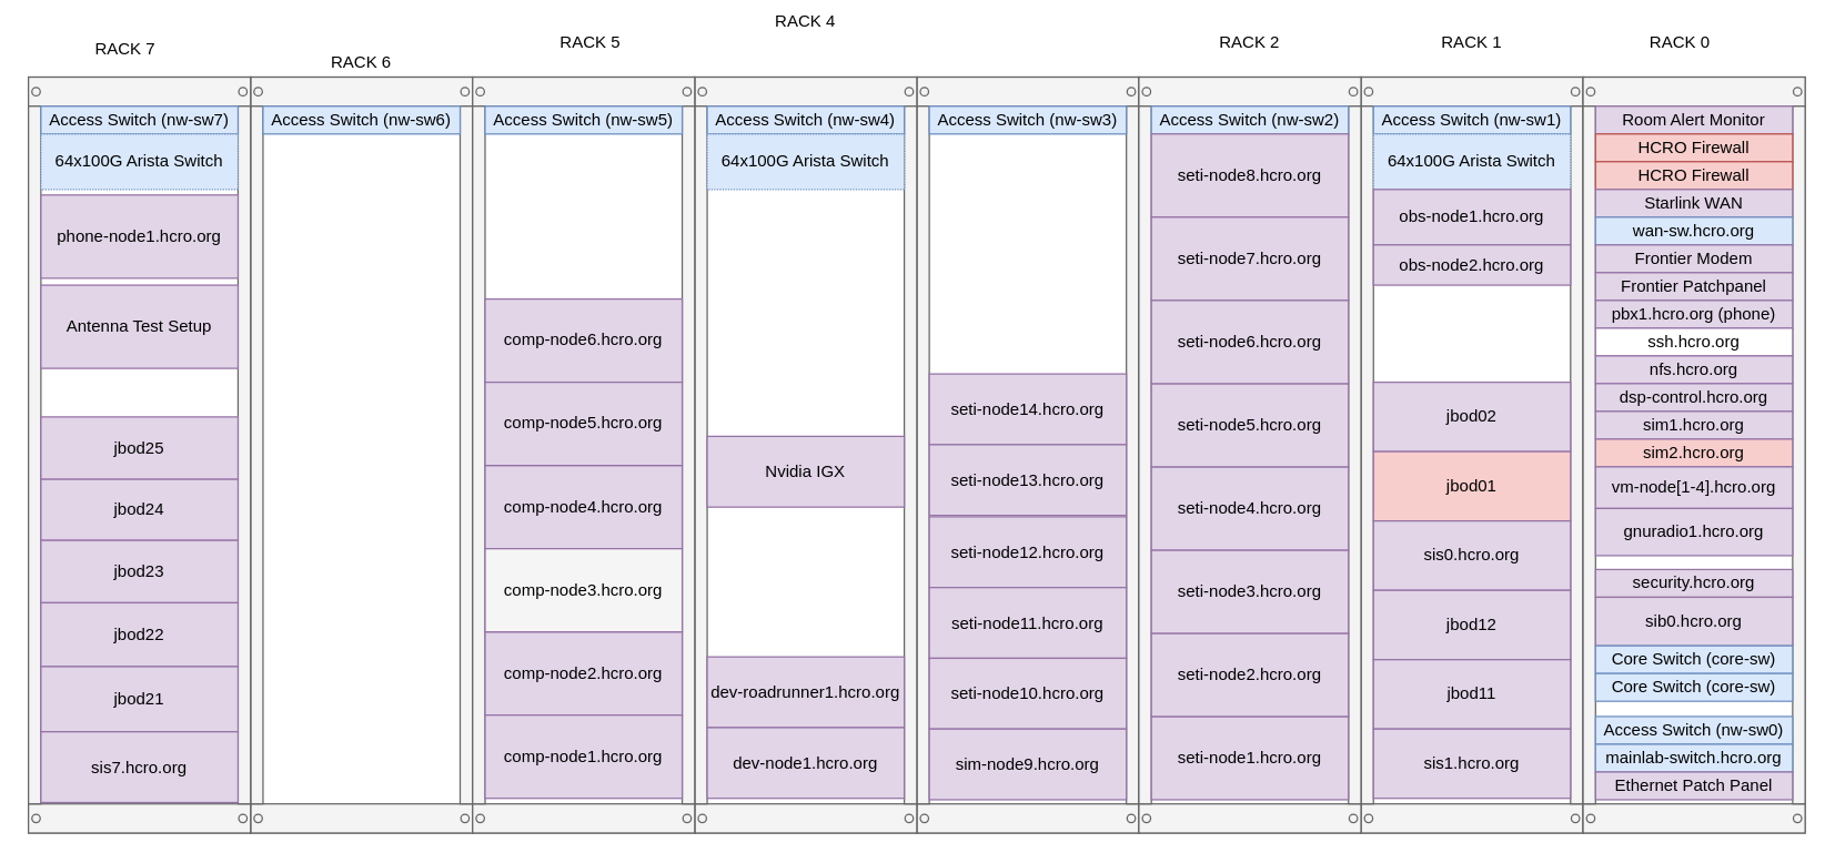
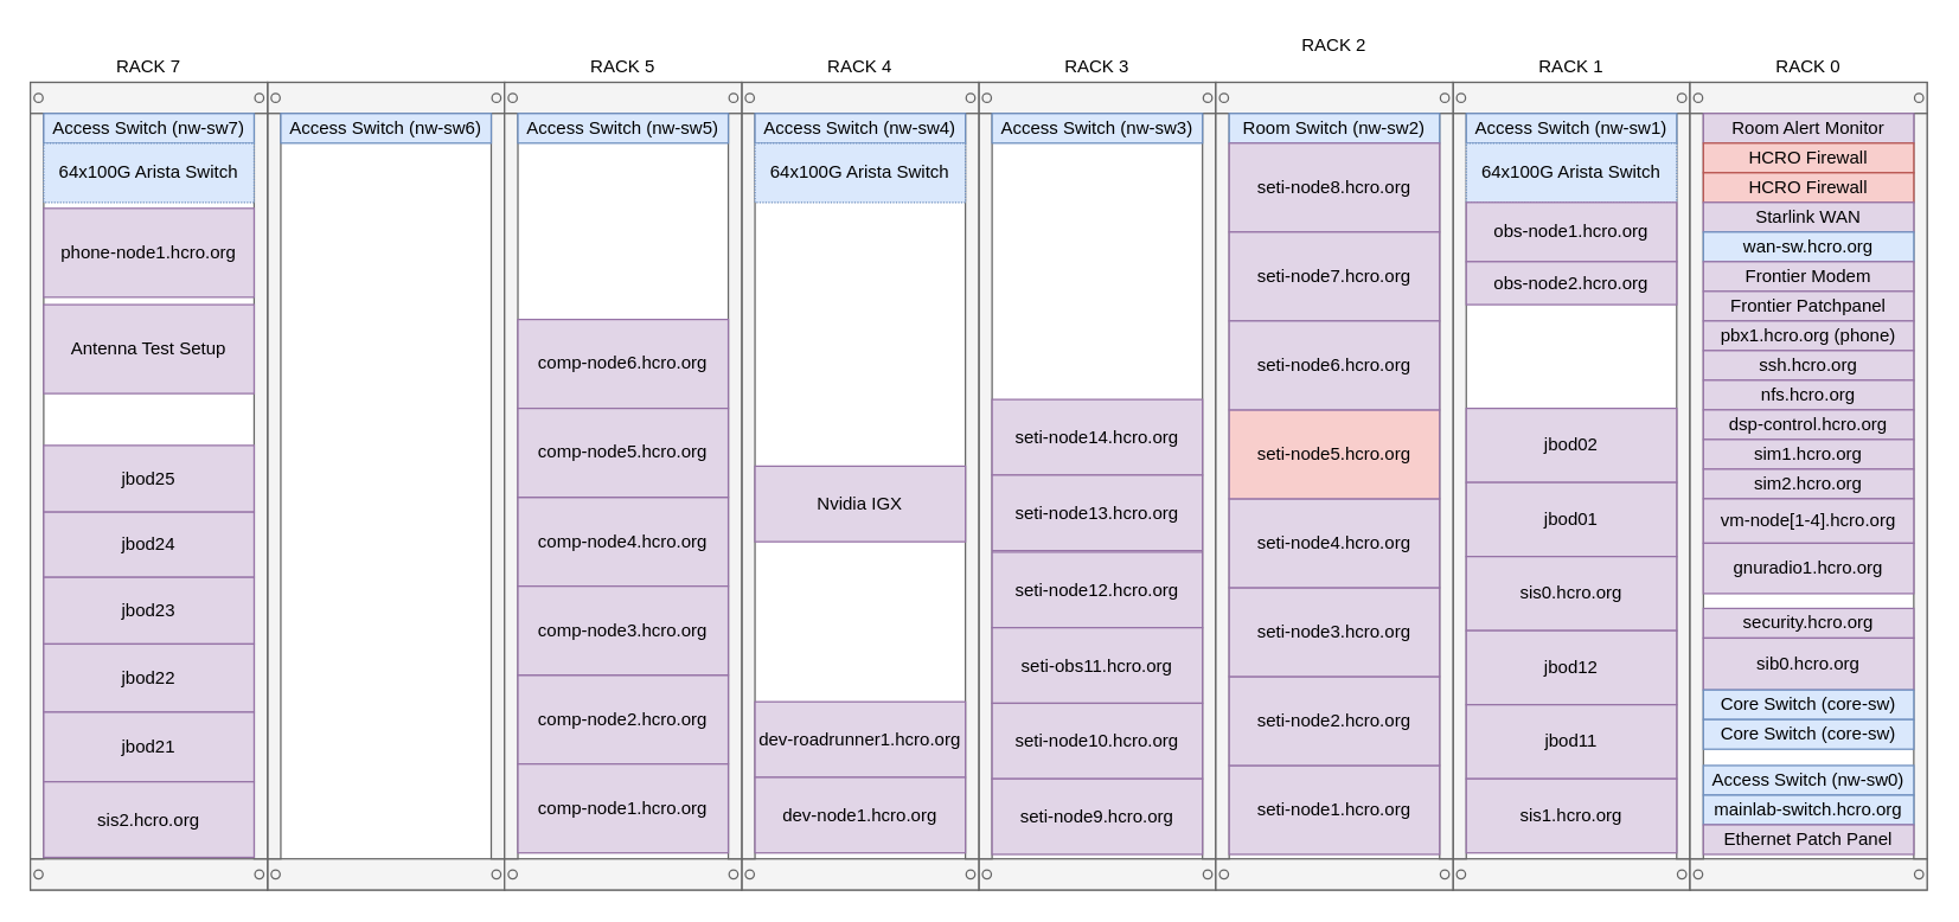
- <mxCell id="50" value="RACK 4" style="text;html=1;strokeColor=none;fillColor=none;align=center;verticalAlign=middle;whiteSpace=wrap;rounded=0;" parent="1" vertex="1"><mxGeometry x="509" y="5" width="142" height="20" as="geometry" /></mxCell>
+ <mxCell id="50" value="RACK 4" style="text;html=1;strokeColor=none;fillColor=none;align=center;verticalAlign=middle;whiteSpace=wrap;rounded=0;" parent="1" vertex="1"><mxGeometry x="509" y="35" width="142" height="20" as="geometry" /></mxCell>
- <mxCell id="51" value="RACK 5" style="text;html=1;strokeColor=none;fillColor=none;align=center;verticalAlign=middle;whiteSpace=wrap;rounded=0;" parent="1" vertex="1"><mxGeometry x="354" y="20" width="142" height="20" as="geometry" /></mxCell>
+ <mxCell id="51" value="RACK 5" style="text;html=1;strokeColor=none;fillColor=none;align=center;verticalAlign=middle;whiteSpace=wrap;rounded=0;" parent="1" vertex="1"><mxGeometry x="349" y="35" width="142" height="20" as="geometry" /></mxCell>
- <mxCell id="47" value="RACK 1" style="text;html=1;strokeColor=none;fillColor=none;align=center;verticalAlign=middle;whiteSpace=wrap;rounded=0;" parent="1" vertex="1"><mxGeometry x="989" y="20" width="142" height="20" as="geometry" /></mxCell>
+ <mxCell id="47" value="RACK 1" style="text;html=1;strokeColor=none;fillColor=none;align=center;verticalAlign=middle;whiteSpace=wrap;rounded=0;" parent="1" vertex="1"><mxGeometry x="989" y="35" width="142" height="20" as="geometry" /></mxCell>
- <mxCell id="46" value="RACK 0" style="text;html=1;strokeColor=none;fillColor=none;align=center;verticalAlign=middle;whiteSpace=wrap;rounded=0;" parent="1" vertex="1"><mxGeometry x="1139" y="20" width="142" height="20" as="geometry" /></mxCell>
+ <mxCell id="46" value="RACK 0" style="text;html=1;strokeColor=none;fillColor=none;align=center;verticalAlign=middle;whiteSpace=wrap;rounded=0;" parent="1" vertex="1"><mxGeometry x="1149" y="35" width="142" height="20" as="geometry" /></mxCell>
- <mxCell id="53" value="RACK 7" style="text;html=1;strokeColor=none;fillColor=none;align=center;verticalAlign=middle;whiteSpace=wrap;rounded=0;" parent="1" vertex="1"><mxGeometry x="19" y="25" width="142" height="20" as="geometry" /></mxCell>
+ <mxCell id="53" value="RACK 7" style="text;html=1;strokeColor=none;fillColor=none;align=center;verticalAlign=middle;whiteSpace=wrap;rounded=0;" parent="1" vertex="1"><mxGeometry x="29" y="35" width="142" height="20" as="geometry" /></mxCell>
- <mxCell id="52" value="RACK 6" style="text;html=1;strokeColor=none;fillColor=none;align=center;verticalAlign=middle;whiteSpace=wrap;rounded=0;" parent="1" vertex="1"><mxGeometry x="189" y="35" width="142" height="20" as="geometry" /></mxCell>
+ <mxCell id="49" value="RACK 3" style="text;html=1;strokeColor=none;fillColor=none;align=center;verticalAlign=middle;whiteSpace=wrap;rounded=0;" parent="1" vertex="1"><mxGeometry x="669" y="35" width="142" height="20" as="geometry" /></mxCell>
- <mxCell id="80" value="Access Switch (nw-sw2)" style="rounded=0;whiteSpace=wrap;html=1;fillColor=#dae8fc;strokeColor=#6c8ebf;" parent="79" vertex="1"><mxGeometry x="9" y="21" width="142" height="20" as="geometry" /></mxCell>
+ <mxCell id="80" value="Room Switch (nw-sw2)" style="rounded=0;whiteSpace=wrap;html=1;fillColor=#dae8fc;strokeColor=#6c8ebf;" parent="79" vertex="1"><mxGeometry x="9" y="21" width="142" height="20" as="geometry" /></mxCell>
- <mxCell id="32" value="ssh.hcro.org" style="rounded=0;whiteSpace=wrap;html=1;fillColor=#ffffff;strokeColor=#9673a6;" parent="23" vertex="1"><mxGeometry x="9" y="181" width="142" height="20" as="geometry" /></mxCell>
+ <mxCell id="32" value="ssh.hcro.org" style="rounded=0;whiteSpace=wrap;html=1;fillColor=#e1d5e7;strokeColor=#9673a6;" parent="23" vertex="1"><mxGeometry x="9" y="181" width="142" height="20" as="geometry" /></mxCell>
- <mxCell id="86" value="seti-node5.hcro.org" style="rounded=0;whiteSpace=wrap;html=1;fillColor=#e1d5e7;strokeColor=#9673a6;" parent="79" vertex="1"><mxGeometry x="9" y="221" width="142" height="60" as="geometry" /></mxCell>
+ <mxCell id="86" value="seti-node5.hcro.org" style="rounded=0;whiteSpace=wrap;html=1;fillColor=#f8cecc;strokeColor=#9673a6;" parent="79" vertex="1"><mxGeometry x="9" y="221" width="142" height="60" as="geometry" /></mxCell>
- <mxCell id="36" value="sim2.hcro.org" style="rounded=0;whiteSpace=wrap;html=1;fillColor=#f8cecc;strokeColor=#9673a6;" parent="23" vertex="1"><mxGeometry x="9" y="261" width="142" height="20" as="geometry" /></mxCell>
+ <mxCell id="36" value="sim2.hcro.org" style="rounded=0;whiteSpace=wrap;html=1;fillColor=#e1d5e7;strokeColor=#9673a6;" parent="23" vertex="1"><mxGeometry x="9" y="261" width="142" height="20" as="geometry" /></mxCell>
- <mxCell id="10" value="jbod01" style="rounded=0;whiteSpace=wrap;html=1;fillColor=#f8cecc;strokeColor=#9673a6;" parent="4" vertex="1"><mxGeometry x="9" y="270" width="142" height="50" as="geometry" /></mxCell>
+ <mxCell id="10" value="jbod01" style="rounded=0;whiteSpace=wrap;html=1;fillColor=#e1d5e7;strokeColor=#9673a6;" parent="4" vertex="1"><mxGeometry x="9" y="270" width="142" height="50" as="geometry" /></mxCell>
- <mxCell id="66" value="comp-node3.hcro.org" style="rounded=0;whiteSpace=wrap;html=1;fillColor=#f5f5f5;strokeColor=#9673a6;" parent="60" vertex="1"><mxGeometry x="9" y="340" width="142" height="60" as="geometry" /></mxCell>
+ <mxCell id="66" value="comp-node3.hcro.org" style="rounded=0;whiteSpace=wrap;html=1;fillColor=#e1d5e7;strokeColor=#9673a6;" parent="60" vertex="1"><mxGeometry x="9" y="340" width="142" height="60" as="geometry" /></mxCell>
- <mxCell id="20" value="seti-node11.hcro.org" style="rounded=0;whiteSpace=wrap;html=1;fillColor=#e1d5e7;strokeColor=#9673a6;" parent="15" vertex="1"><mxGeometry x="9" y="368" width="142" height="51" as="geometry" /></mxCell>
+ <mxCell id="20" value="seti-obs11.hcro.org" style="rounded=0;whiteSpace=wrap;html=1;fillColor=#e1d5e7;strokeColor=#9673a6;" parent="15" vertex="1"><mxGeometry x="9" y="368" width="142" height="51" as="geometry" /></mxCell>
- <mxCell id="22" value="sim-node9.hcro.org" style="rounded=0;whiteSpace=wrap;html=1;fillColor=#e1d5e7;strokeColor=#9673a6;" parent="15" vertex="1"><mxGeometry x="9" y="470" width="142" height="51" as="geometry" /></mxCell>
+ <mxCell id="22" value="seti-node9.hcro.org" style="rounded=0;whiteSpace=wrap;html=1;fillColor=#e1d5e7;strokeColor=#9673a6;" parent="15" vertex="1"><mxGeometry x="9" y="470" width="142" height="51" as="geometry" /></mxCell>
- <mxCell id="78" value="sis7.hcro.org" style="rounded=0;whiteSpace=wrap;html=1;fillColor=#e1d5e7;strokeColor=#9673a6;" parent="68" vertex="1"><mxGeometry x="9" y="472" width="142" height="51" as="geometry" /></mxCell>
+ <mxCell id="78" value="sis2.hcro.org" style="rounded=0;whiteSpace=wrap;html=1;fillColor=#e1d5e7;strokeColor=#9673a6;" parent="68" vertex="1"><mxGeometry x="9" y="472" width="142" height="51" as="geometry" /></mxCell>
